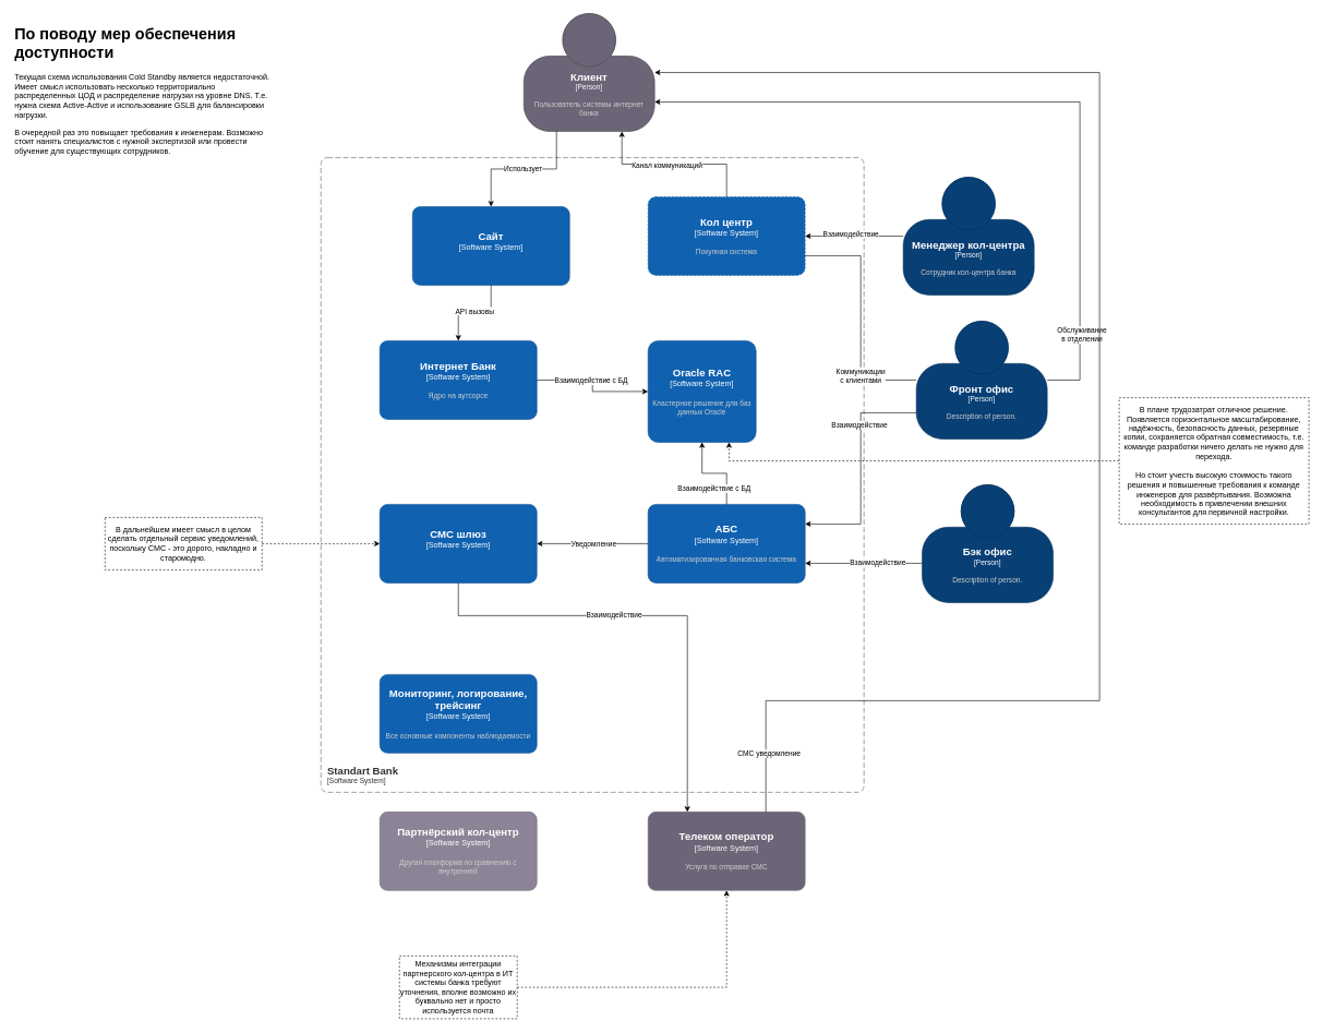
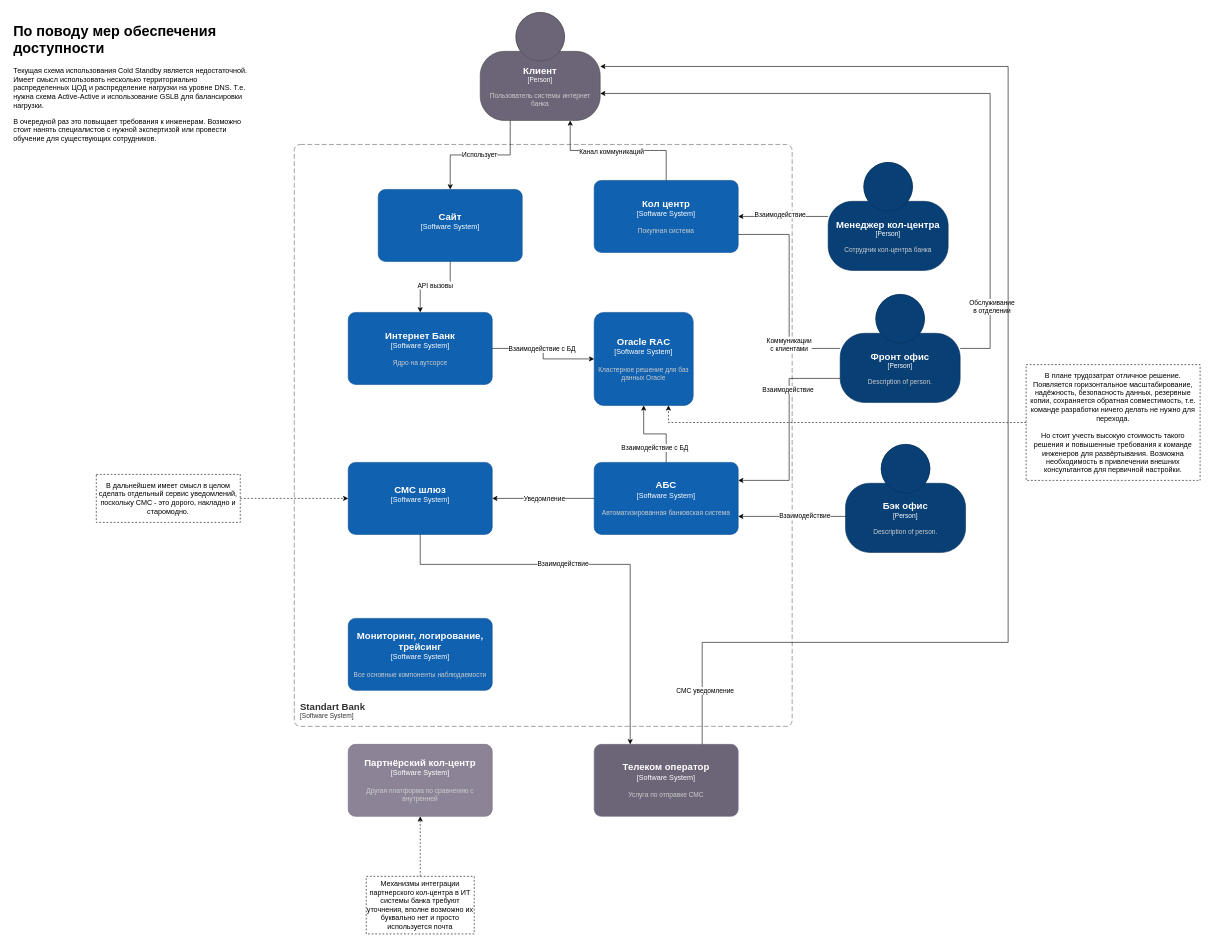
- <mxCell id="8" value="&lt;font style=&quot;font-size: 16px&quot;&gt;&lt;b&gt;Кол центр&lt;/b&gt;&lt;/font&gt;&lt;div&gt;[Software System]&lt;/div&gt;&lt;br&gt;&lt;div&gt;&lt;font style=&quot;font-size: 11px&quot;&gt;&lt;font color=&quot;#cccccc&quot;&gt;Покупная система&lt;/font&gt;&lt;/div&gt;" style="rounded=1;whiteSpace=wrap;html=1;labelBackgroundColor=none;fillColor=#1061B0;fontColor=#ffffff;align=center;arcSize=10;strokeColor=#0D5091;metaEdit=1;resizable=0;points=[[0.25,0,0],[0.5,0,0],[0.75,0,0],[1,0.25,0],[1,0.5,0],[1,0.75,0],[0.75,1,0],[0.5,1,0],[0.25,1,0],[0,0.75,0],[0,0.5,0],[0,0.25,0]];dashed=1;" vertex="1" parent="1"><mxGeometry x="990" y="300" width="240" height="120" as="geometry" /></mxCell>
+ <mxCell id="8" value="&lt;font style=&quot;font-size: 16px&quot;&gt;&lt;b&gt;Кол центр&lt;/b&gt;&lt;/font&gt;&lt;div&gt;[Software System]&lt;/div&gt;&lt;br&gt;&lt;div&gt;&lt;font style=&quot;font-size: 11px&quot;&gt;&lt;font color=&quot;#cccccc&quot;&gt;Покупная система&lt;/font&gt;&lt;/div&gt;" style="rounded=1;whiteSpace=wrap;html=1;labelBackgroundColor=none;fillColor=#1061B0;fontColor=#ffffff;align=center;arcSize=10;strokeColor=#0D5091;metaEdit=1;resizable=0;points=[[0.25,0,0],[0.5,0,0],[0.75,0,0],[1,0.25,0],[1,0.5,0],[1,0.75,0],[0.75,1,0],[0.5,1,0],[0.25,1,0],[0,0.75,0],[0,0.5,0],[0,0.25,0]];" vertex="1" parent="1"><mxGeometry x="990" y="300" width="240" height="120" as="geometry" /></mxCell>
- <mxCell id="42" style="edgeStyle=orthogonalEdgeStyle;rounded=0;orthogonalLoop=1;jettySize=auto;html=1;dashed=1;" edge="1" parent="1" source="41" target="10"><mxGeometry relative="1" as="geometry" /></mxCell>
+ <mxCell id="42" style="edgeStyle=orthogonalEdgeStyle;rounded=0;orthogonalLoop=1;jettySize=auto;html=1;entryX=0.5;entryY=1;entryDx=0;entryDy=0;entryPerimeter=0;dashed=1;" edge="1" parent="1" source="41" target="9"><mxGeometry relative="1" as="geometry" /></mxCell>
